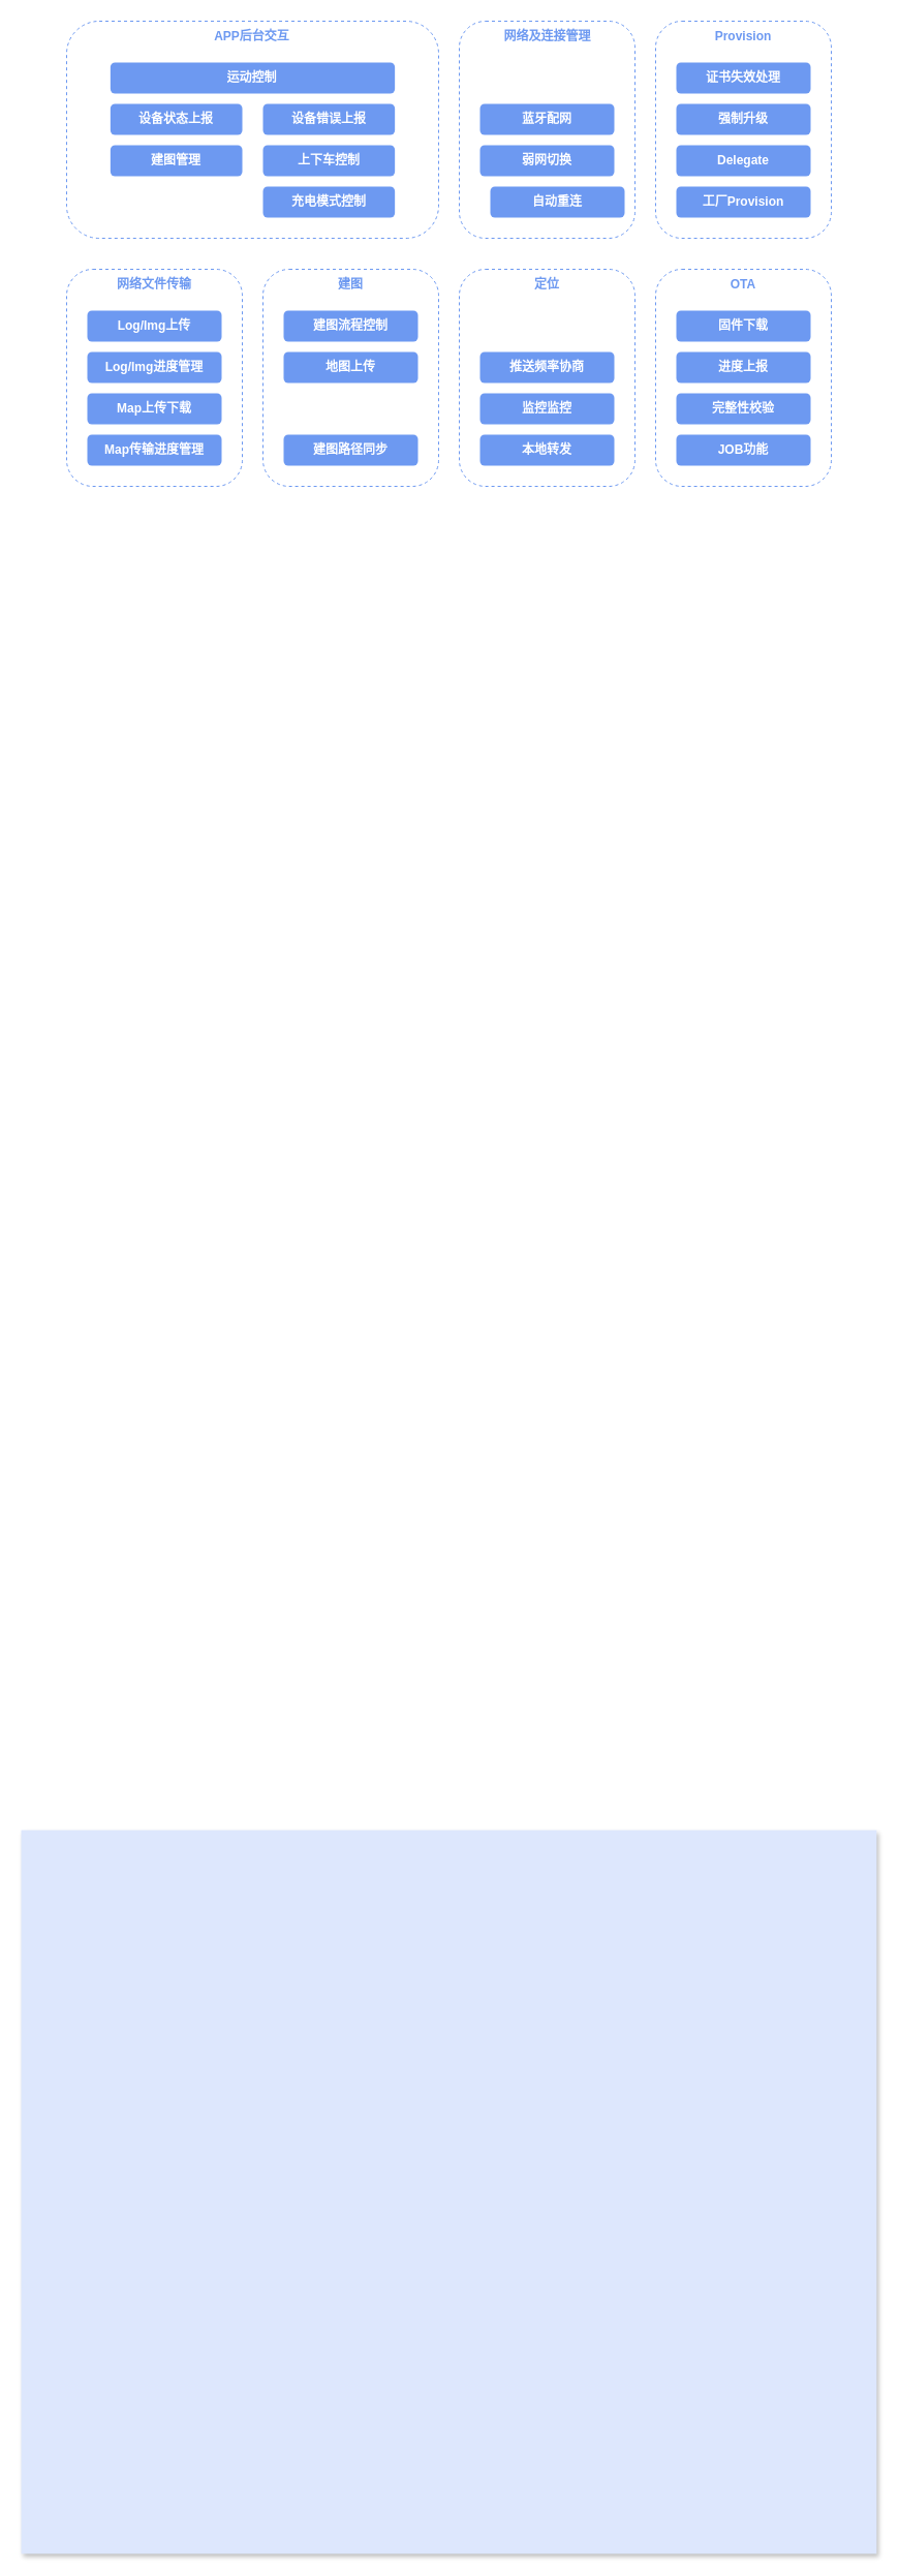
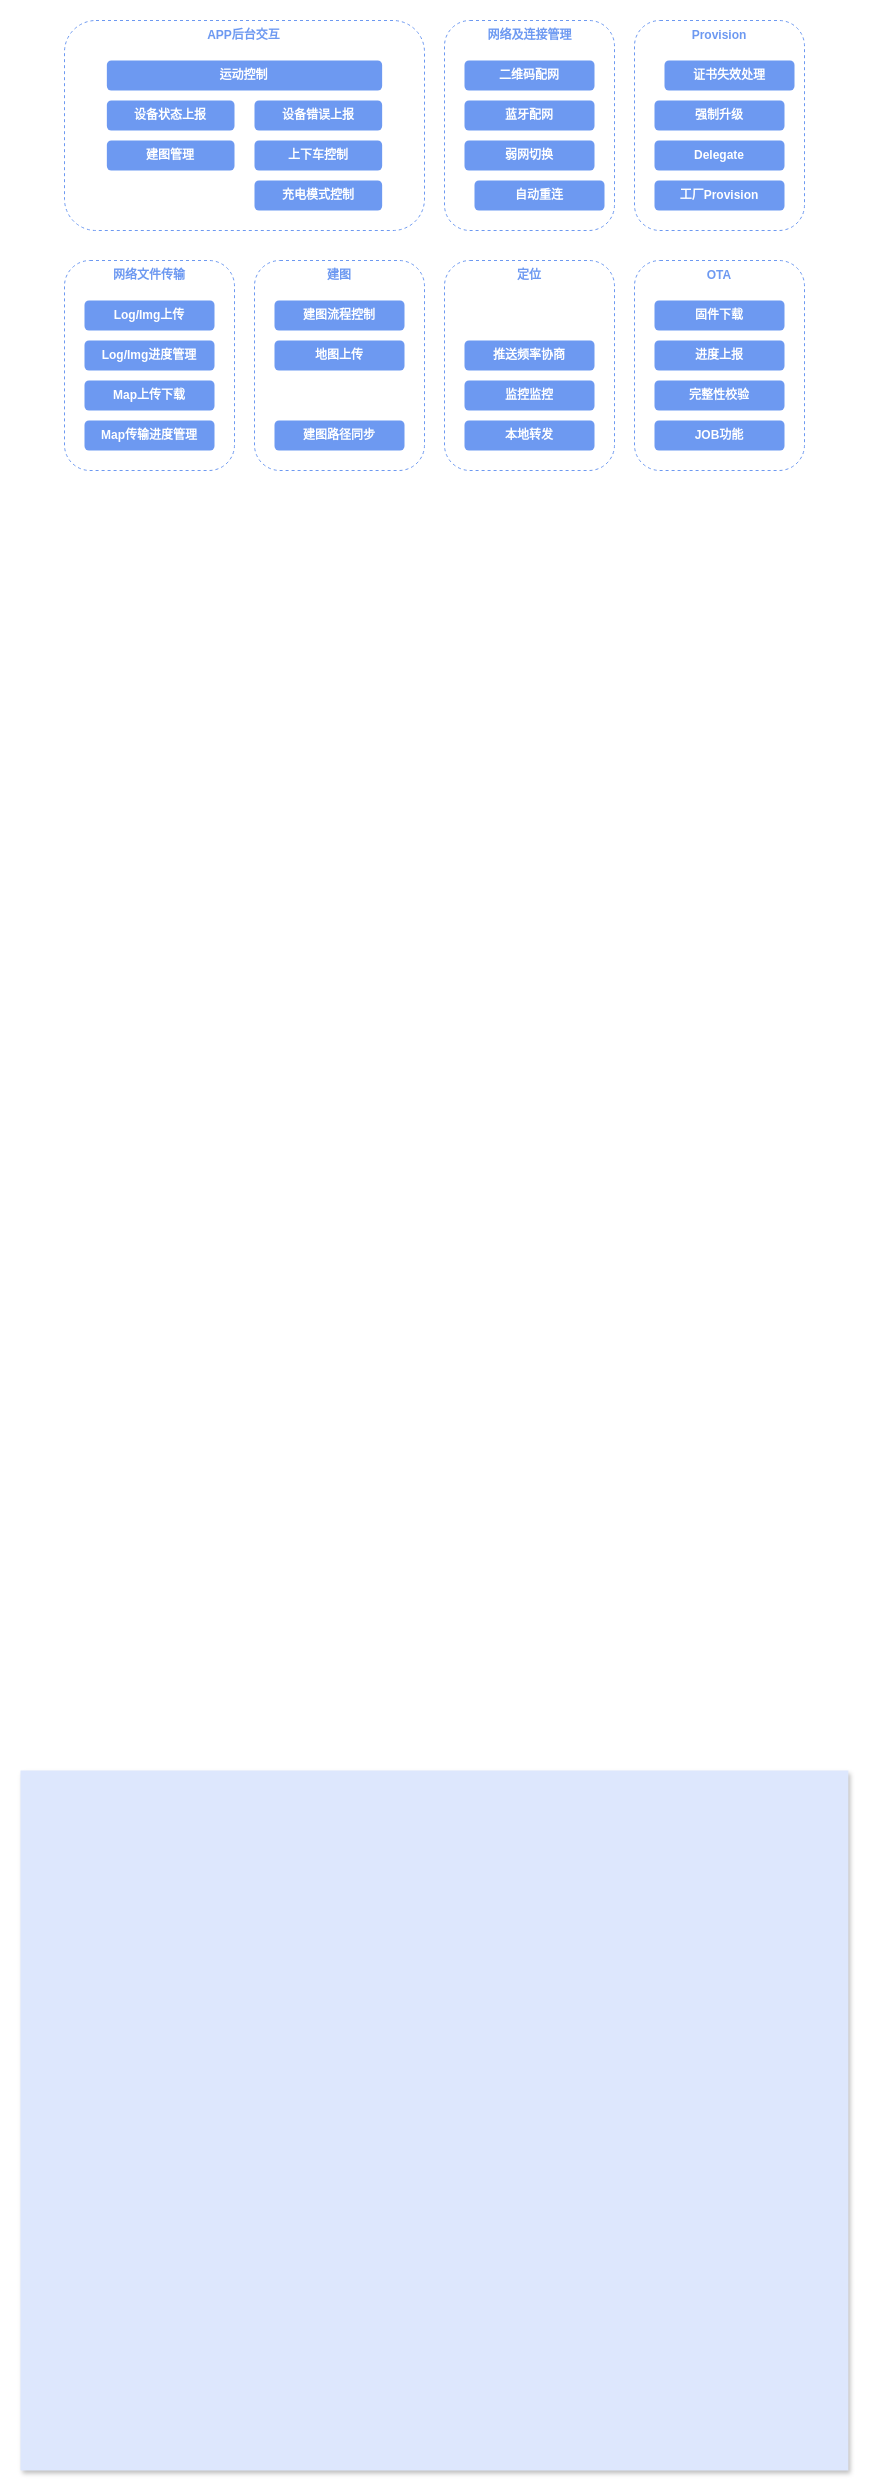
+ <mxCell id="10" value="&lt;b&gt;二维码配网&lt;/b&gt;" style="rounded=1;whiteSpace=wrap;html=1;strokeColor=none;fillColor=#6d99f1;fontColor=#ffffff;movable=1;resizable=1;rotatable=1;deletable=1;editable=1;locked=0;connectable=1;" vertex="1" parent="1"><mxGeometry x="464" y="60" width="130" height="30" as="geometry" /></mxCell>
- <mxCell id="15" value="&lt;b&gt;证书失效处理&lt;/b&gt;" style="rounded=1;whiteSpace=wrap;html=1;strokeColor=none;fillColor=#6d99f1;fontColor=#ffffff;movable=1;resizable=1;rotatable=1;deletable=1;editable=1;locked=0;connectable=1;" vertex="1" parent="1"><mxGeometry x="654" y="60" width="130" height="30" as="geometry" /></mxCell>
+ <mxCell id="15" value="&lt;b&gt;证书失效处理&lt;/b&gt;" style="rounded=1;whiteSpace=wrap;html=1;strokeColor=none;fillColor=#6d99f1;fontColor=#ffffff;movable=1;resizable=1;rotatable=1;deletable=1;editable=1;locked=0;connectable=1;" vertex="1" parent="1"><mxGeometry x="664" y="60" width="130" height="30" as="geometry" /></mxCell>
